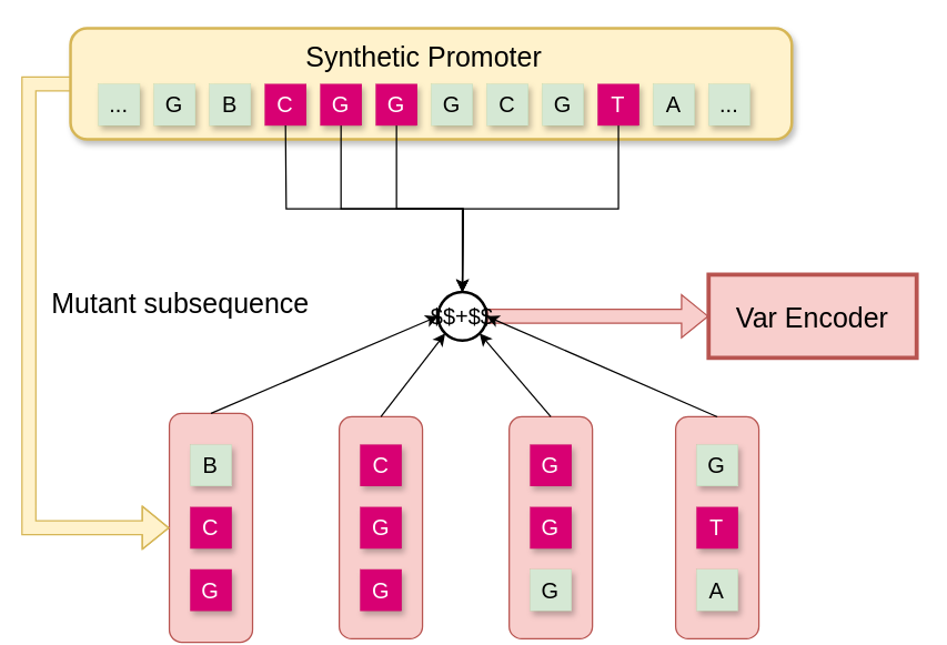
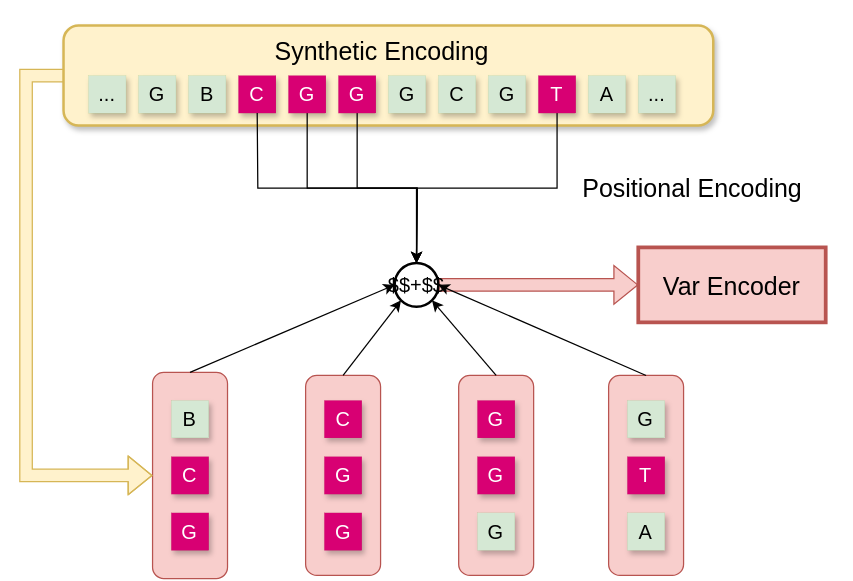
- <mxCell id="21" value="&lt;font style=&quot;font-size: 20px;&quot;&gt;Synthetic Promoter&lt;/font&gt;" style="text;html=1;strokeColor=none;fillColor=none;align=center;verticalAlign=middle;whiteSpace=wrap;rounded=0;shadow=1;glass=0;sketch=0;fontSize=16;" parent="1" vertex="1"><mxGeometry x="50" y="20" width="510" height="40" as="geometry" /></mxCell>
+ <mxCell id="21" value="&lt;font style=&quot;font-size: 20px;&quot;&gt;Synthetic Encoding&lt;/font&gt;" style="text;html=1;strokeColor=none;fillColor=none;align=center;verticalAlign=middle;whiteSpace=wrap;rounded=0;shadow=1;glass=0;sketch=0;fontSize=16;" parent="1" vertex="1"><mxGeometry x="50" y="20" width="510" height="40" as="geometry" /></mxCell>
+ <mxCell id="38" value="Positional Encoding" style="text;html=1;align=center;verticalAlign=middle;resizable=0;points=[];autosize=1;strokeColor=none;fillColor=none;fontSize=20;" parent="1" vertex="1"><mxGeometry x="452.5" y="130" width="200" height="40" as="geometry" /></mxCell>
- <mxCell id="40" value="&lt;font style=&quot;font-size: 20px;&quot;&gt;Mutant subsequence&lt;/font&gt;" style="text;html=1;align=center;verticalAlign=middle;resizable=0;points=[];autosize=1;strokeColor=none;fillColor=none;" parent="1" vertex="1"><mxGeometry x="23.75" y="197.5" width="210" height="40" as="geometry" /></mxCell>
